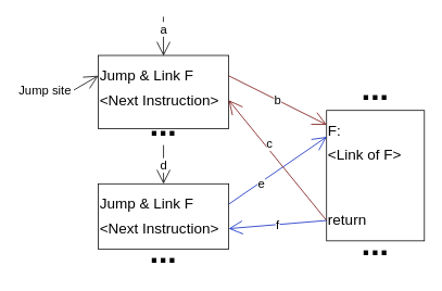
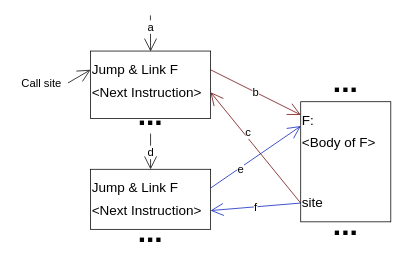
- <mxCell id="21" value="Jump site" style="text;html=1;strokeColor=none;fillColor=none;align=center;verticalAlign=middle;whiteSpace=wrap;rounded=0;fontSize=15;" parent="1" vertex="1"><mxGeometry x="20" y="95" width="70" height="30" as="geometry" /></mxCell>
+ <mxCell id="21" value="Call site" style="text;html=1;strokeColor=none;fillColor=none;align=center;verticalAlign=middle;whiteSpace=wrap;rounded=0;fontSize=15;" parent="1" vertex="1"><mxGeometry x="20" y="95" width="70" height="30" as="geometry" /></mxCell>
- <mxCell id="13" value="&amp;lt;Link of F&amp;gt;" style="text;html=1;strokeColor=none;fillColor=none;align=left;verticalAlign=middle;whiteSpace=wrap;rounded=0;fontSize=18;" parent="1" vertex="1"><mxGeometry x="400" y="175" width="120" height="30" as="geometry" /></mxCell>
+ <mxCell id="13" value="&amp;lt;Body of F&amp;gt;" style="text;html=1;strokeColor=none;fillColor=none;align=left;verticalAlign=middle;whiteSpace=wrap;rounded=0;fontSize=18;" parent="1" vertex="1"><mxGeometry x="400" y="175" width="120" height="30" as="geometry" /></mxCell>
- <mxCell id="16" value="return" style="text;html=1;strokeColor=none;fillColor=none;align=left;verticalAlign=middle;whiteSpace=wrap;rounded=0;fontSize=18;" parent="1" vertex="1"><mxGeometry x="400" y="255" width="120" height="30" as="geometry" /></mxCell>
+ <mxCell id="16" value="site" style="text;html=1;strokeColor=none;fillColor=none;align=left;verticalAlign=middle;whiteSpace=wrap;rounded=0;fontSize=18;" parent="1" vertex="1"><mxGeometry x="400" y="255" width="120" height="30" as="geometry" /></mxCell>
